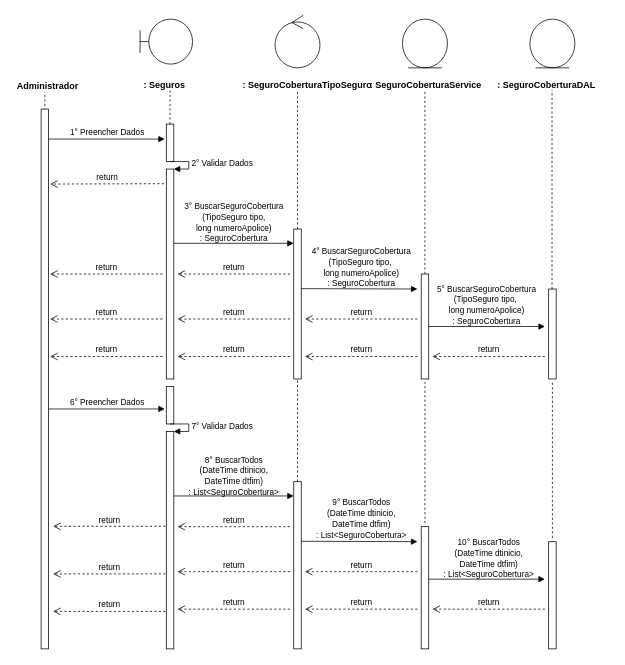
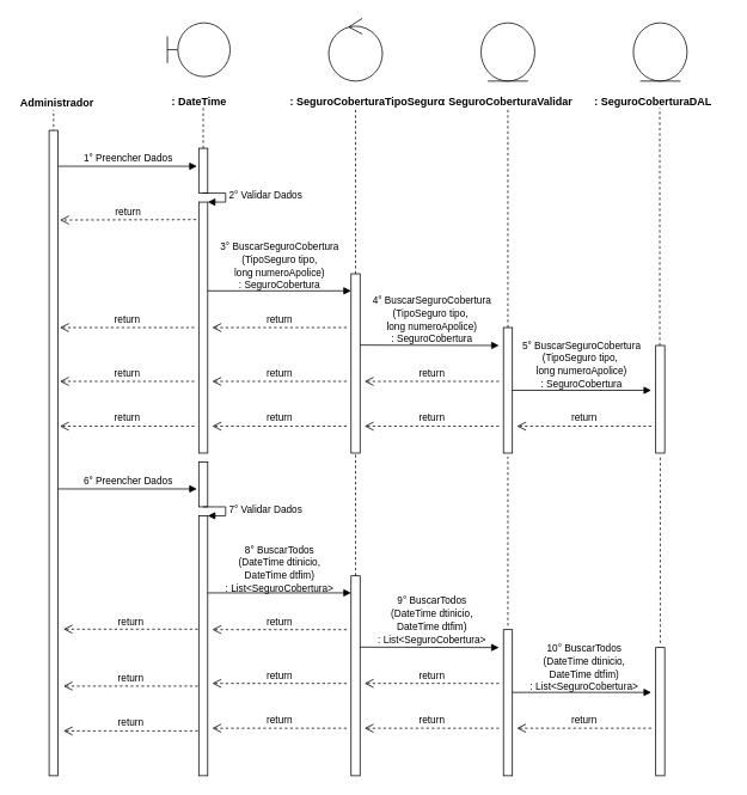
- <mxCell id="5" value="&lt;b&gt;: Seguros&lt;/b&gt;" style="text;html=1;" parent="1" vertex="1"><mxGeometry x="189" y="100" width="150" height="30" as="geometry" /></mxCell>
+ <mxCell id="5" value="&lt;b&gt;: DateTime&lt;/b&gt;" style="text;html=1;" parent="1" vertex="1"><mxGeometry x="189" y="100" width="150" height="30" as="geometry" /></mxCell>
- <mxCell id="11" value="&lt;b&gt;:&amp;nbsp;&lt;/b&gt;&lt;b&gt;SeguroCobertura&lt;/b&gt;&lt;b&gt;Service&lt;/b&gt;" style="text;html=1;" parent="1" vertex="1"><mxGeometry x="491" y="100" width="150" height="30" as="geometry" /></mxCell>
+ <mxCell id="11" value="&lt;b&gt;:&amp;nbsp;&lt;/b&gt;&lt;b&gt;SeguroCobertura&lt;/b&gt;&lt;b&gt;Validar&lt;/b&gt;" style="text;html=1;" parent="1" vertex="1"><mxGeometry x="491" y="100" width="150" height="30" as="geometry" /></mxCell>
